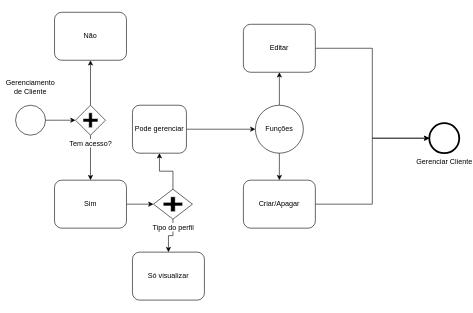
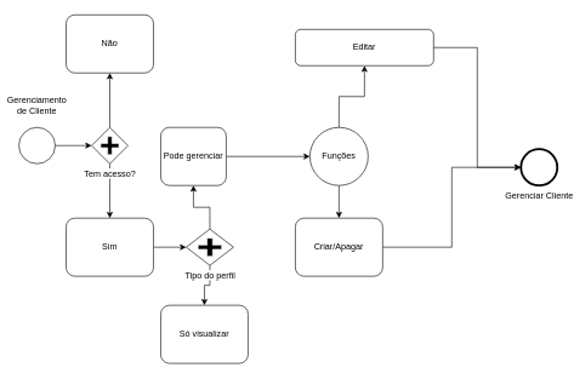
- <mxCell id="22" value="Editar" style="shape=ext;rounded=1;html=1;whiteSpace=wrap;" vertex="1" parent="1"><mxGeometry x="405" y="40" width="120" height="80" as="geometry" /></mxCell>
+ <mxCell id="22" value="Editar" style="shape=ext;rounded=1;html=1;whiteSpace=wrap;" vertex="1" parent="1"><mxGeometry x="405" y="40" width="190" height="50" as="geometry" /></mxCell>
